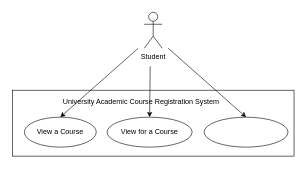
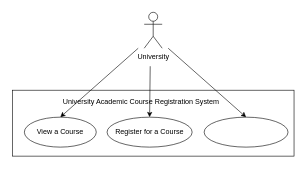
- <mxCell id="2" value="Student&lt;br&gt;" style="shape=umlActor;verticalLabelPosition=bottom;verticalAlign=top;html=1;outlineConnect=0;" vertex="1" parent="1"><mxGeometry x="240" y="20" width="30" height="60" as="geometry" /></mxCell>
+ <mxCell id="2" value="University&lt;br&gt;" style="shape=umlActor;verticalLabelPosition=bottom;verticalAlign=top;html=1;outlineConnect=0;" vertex="1" parent="1"><mxGeometry x="240" y="20" width="30" height="60" as="geometry" /></mxCell>
- <mxCell id="10" value="View for a Course" style="text;strokeColor=none;align=center;fillColor=none;html=1;verticalAlign=middle;whiteSpace=wrap;rounded=0;" vertex="1" parent="8"><mxGeometry x="11.833" y="10" width="118.333" height="30" as="geometry" /></mxCell>
+ <mxCell id="10" value="Register for a Course" style="text;strokeColor=none;align=center;fillColor=none;html=1;verticalAlign=middle;whiteSpace=wrap;rounded=0;" vertex="1" parent="8"><mxGeometry x="11.833" y="10" width="118.333" height="30" as="geometry" /></mxCell>
